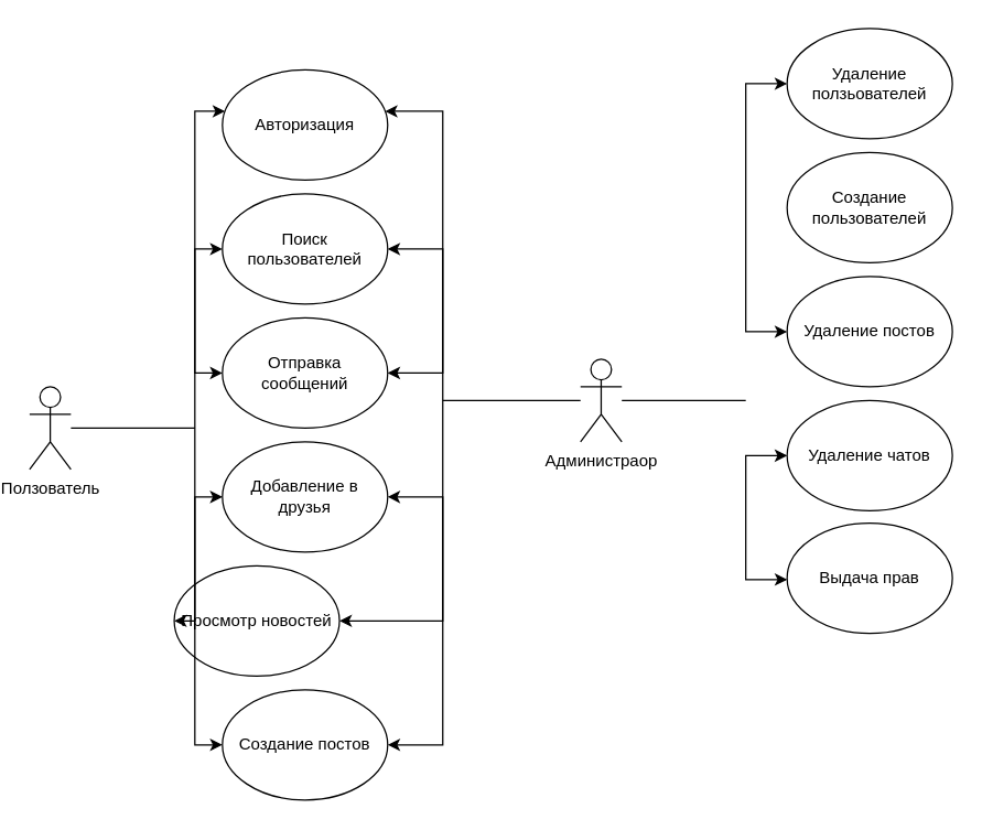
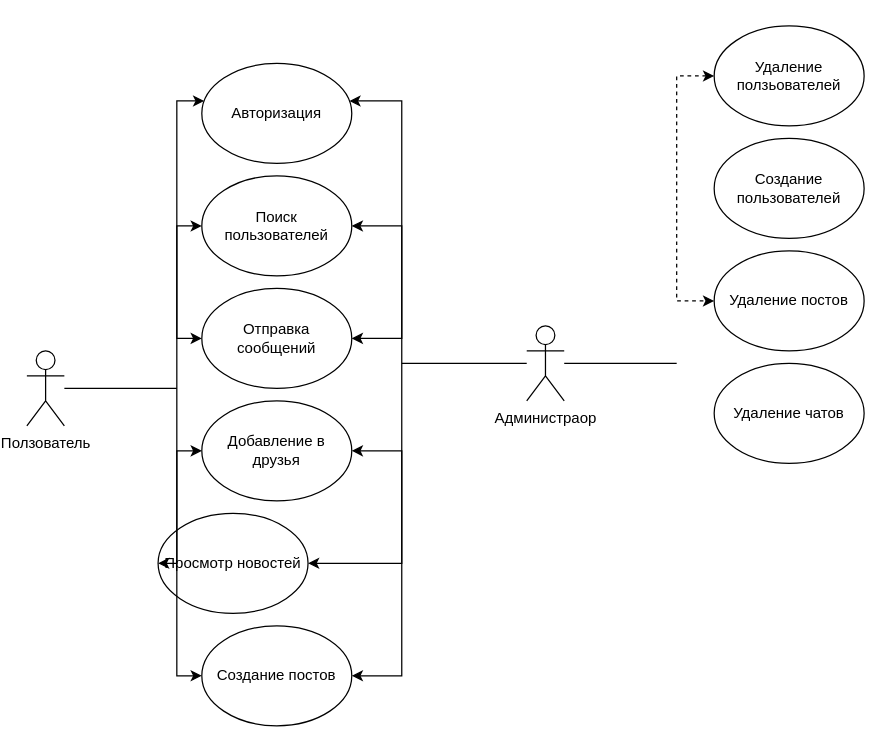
- <mxCell id="19" style="edgeStyle=orthogonalEdgeStyle;rounded=0;orthogonalLoop=1;jettySize=auto;html=1;startArrow=classic;startFill=1;" edge="1" parent="1" source="21" target="23"><mxGeometry relative="1" as="geometry"><mxPoint x="562" y="60" as="sourcePoint" /><mxPoint x="560" y="250" as="targetPoint" /><Array as="points"><mxPoint x="540" y="60" /><mxPoint x="540" y="240" /></Array></mxGeometry></mxCell>
+ <mxCell id="19" style="edgeStyle=orthogonalEdgeStyle;rounded=0;orthogonalLoop=1;jettySize=auto;html=1;startArrow=classic;startFill=1;dashed=1;" edge="1" parent="1" source="21" target="23"><mxGeometry relative="1" as="geometry"><mxPoint x="562" y="60" as="sourcePoint" /><mxPoint x="560" y="250" as="targetPoint" /><Array as="points"><mxPoint x="540" y="60" /><mxPoint x="540" y="240" /></Array></mxGeometry></mxCell>
- <mxCell id="20" style="edgeStyle=orthogonalEdgeStyle;rounded=0;orthogonalLoop=1;jettySize=auto;html=1;startArrow=classic;startFill=1;" edge="1" parent="1" source="25" target="24"><mxGeometry relative="1" as="geometry"><mxPoint x="570" y="510" as="sourcePoint" /><mxPoint x="560" y="340" as="targetPoint" /><Array as="points"><mxPoint x="540" y="420" /><mxPoint x="540" y="330" /></Array></mxGeometry></mxCell>
- <mxCell id="25" value="Выдача прав" style="ellipse;whiteSpace=wrap;html=1;" vertex="1" parent="1"><mxGeometry x="570" y="379" width="120" height="80" as="geometry" /></mxCell>
